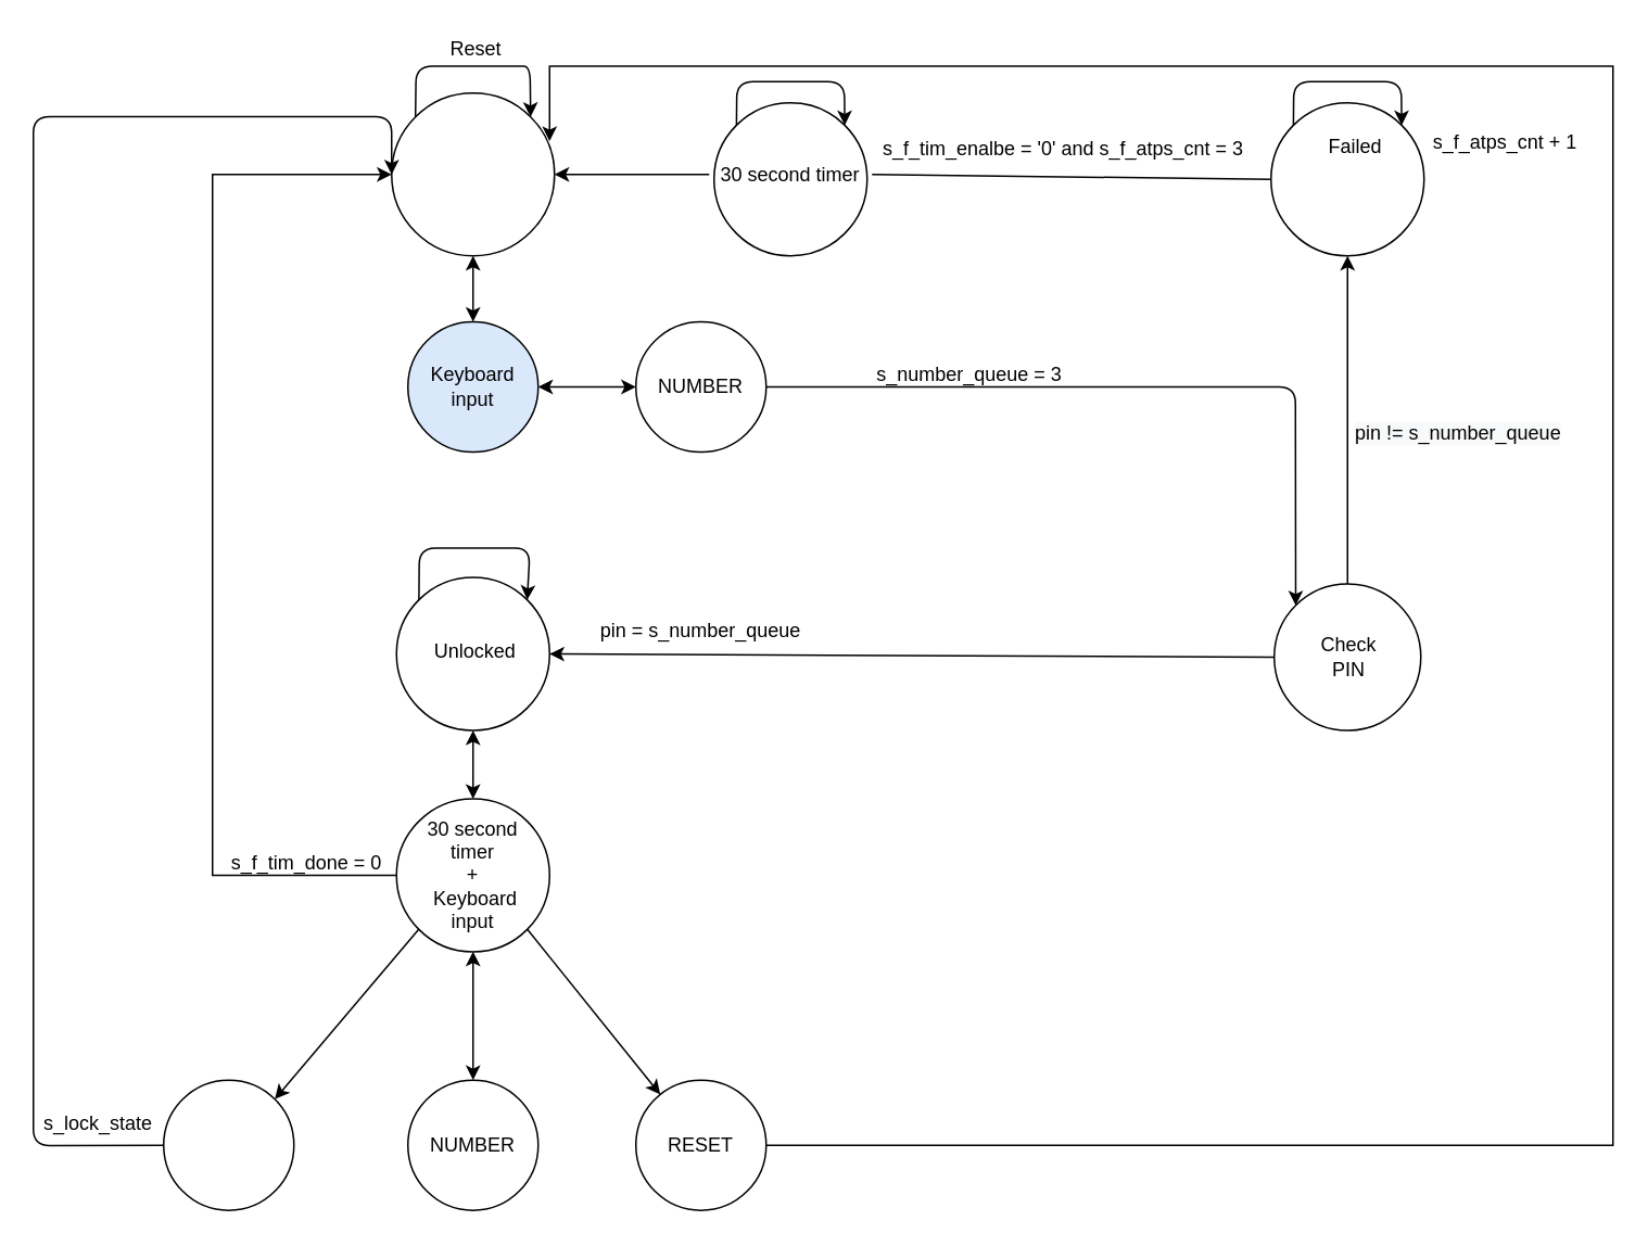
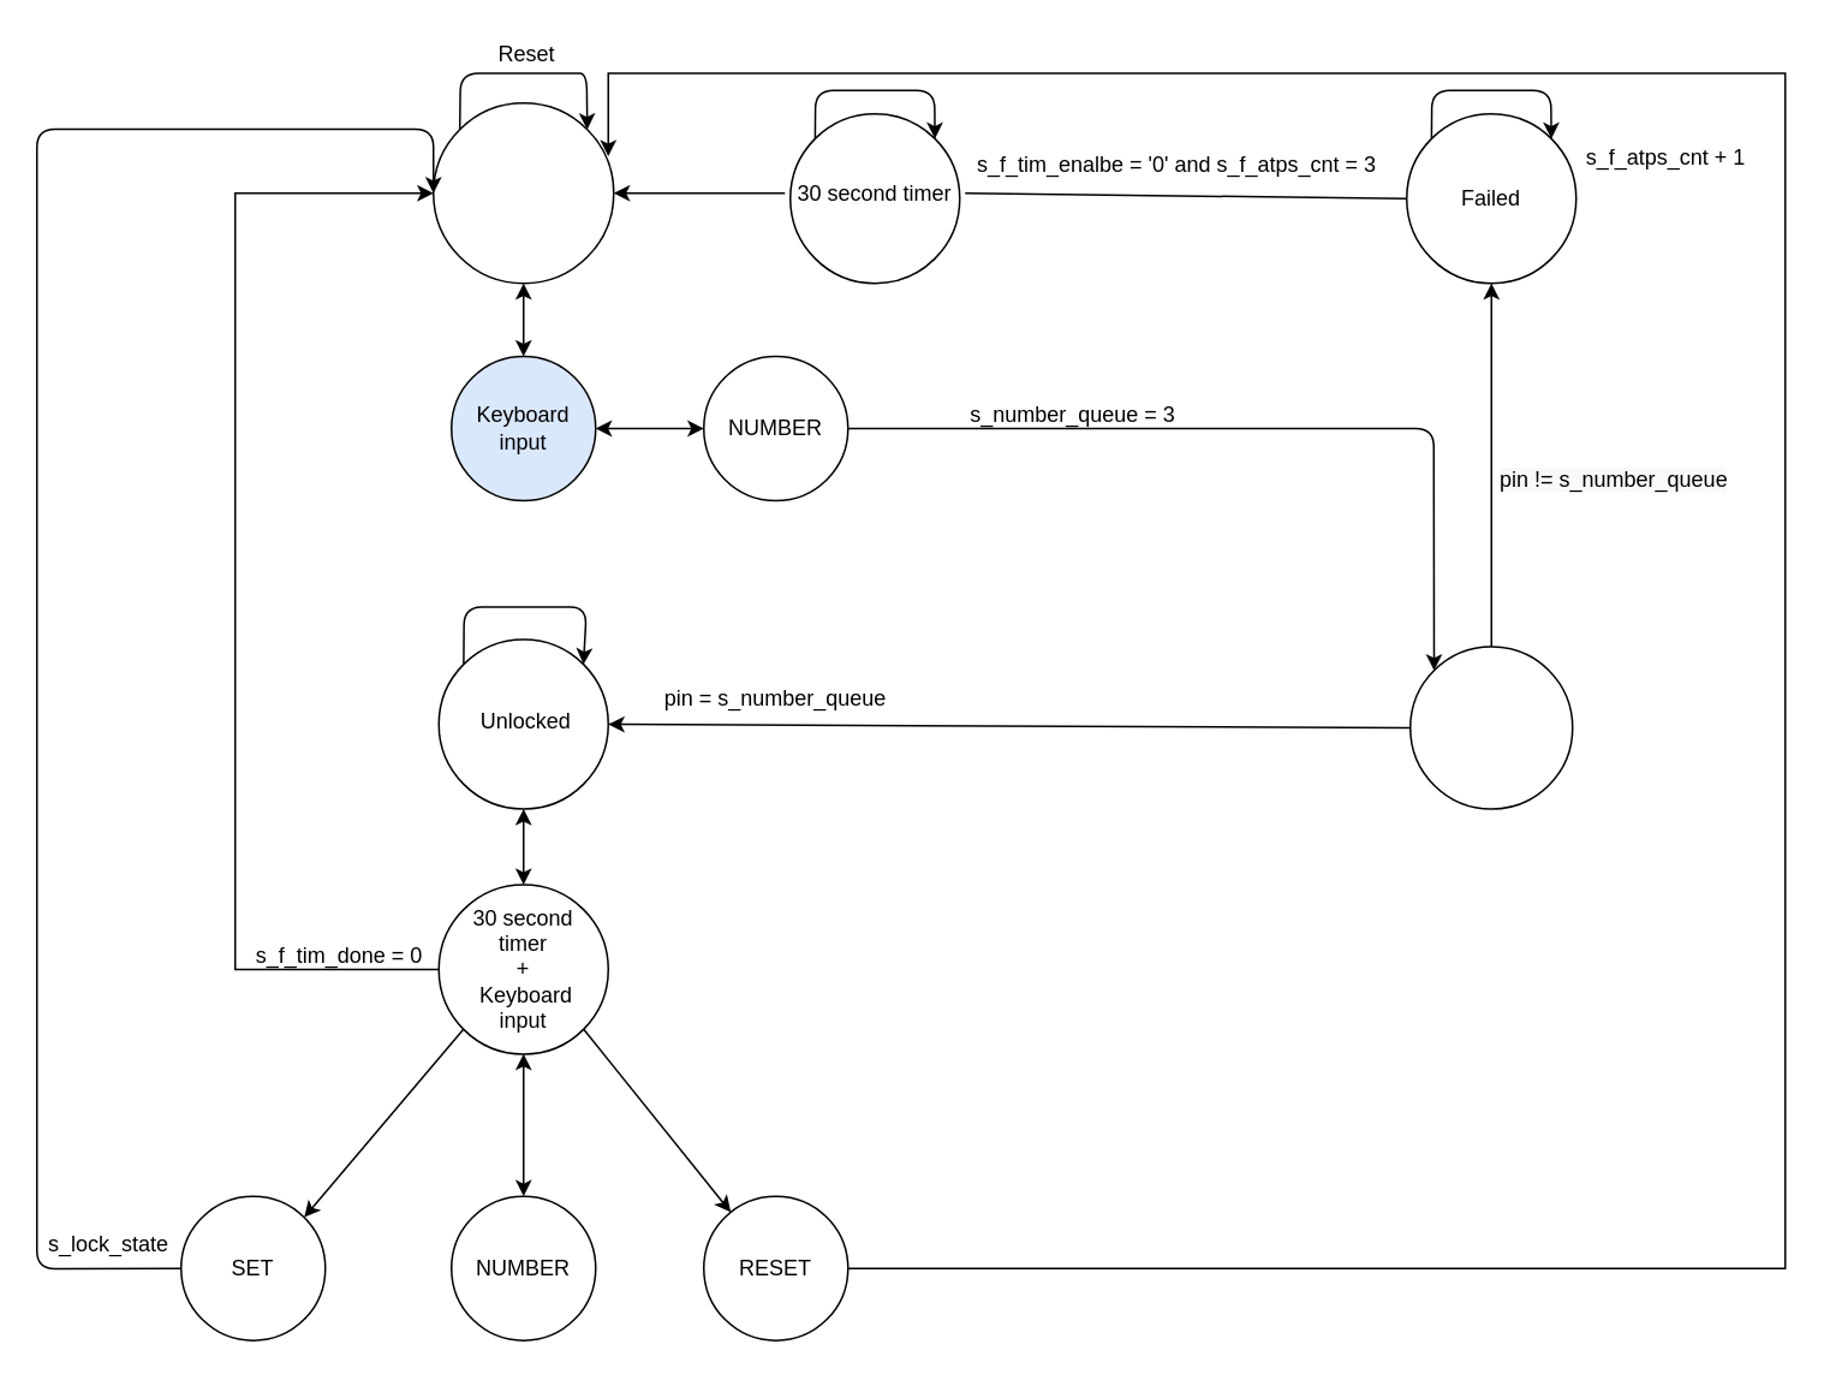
- <mxCell id="4" value="Failed" style="text;html=1;strokeColor=none;fillColor=none;align=center;verticalAlign=middle;whiteSpace=wrap;rounded=0;" parent="1" vertex="1"><mxGeometry x="812" y="79.5" width="40" height="20" as="geometry" /></mxCell>
+ <mxCell id="4" value="Failed" style="text;html=1;strokeColor=none;fillColor=none;align=center;verticalAlign=middle;whiteSpace=wrap;rounded=0;" parent="1" vertex="1"><mxGeometry x="807" y="99.5" width="40" height="20" as="geometry" /></mxCell>
- <mxCell id="8" value="Check PIN" style="text;html=1;strokeColor=none;fillColor=none;align=center;verticalAlign=middle;whiteSpace=wrap;rounded=0;" parent="1" vertex="1"><mxGeometry x="808" y="393" width="40" height="20" as="geometry" /></mxCell>
+ <mxCell id="21" value="SET" style="text;html=1;strokeColor=none;fillColor=none;align=center;verticalAlign=middle;whiteSpace=wrap;rounded=0;" parent="1" vertex="1"><mxGeometry x="120" y="692.77" width="40" height="20" as="geometry" /></mxCell>
